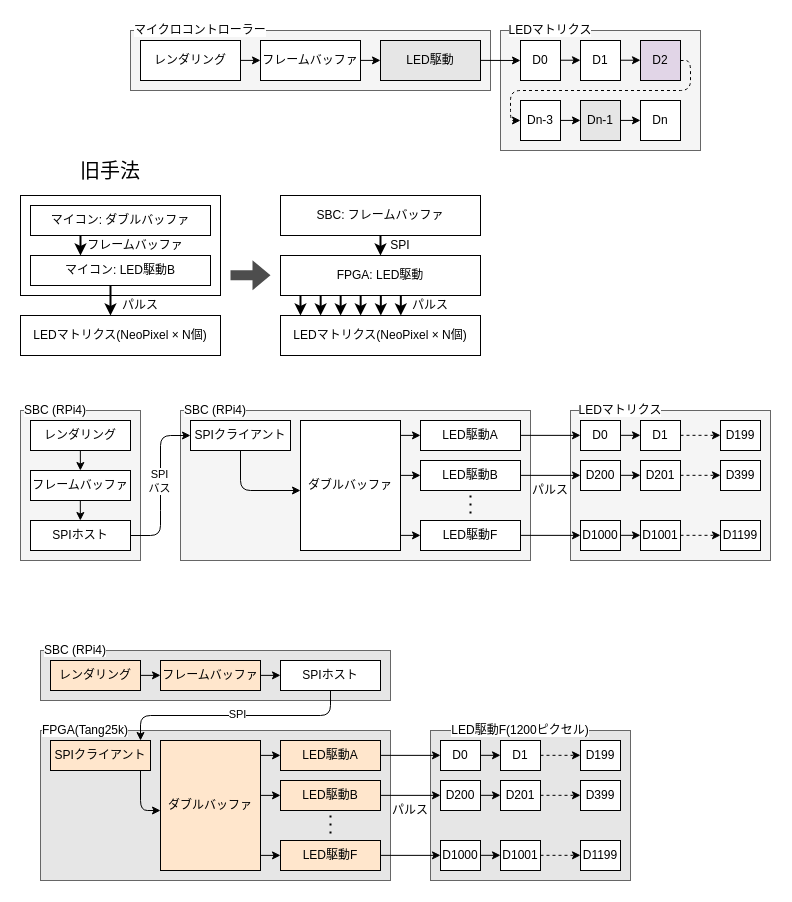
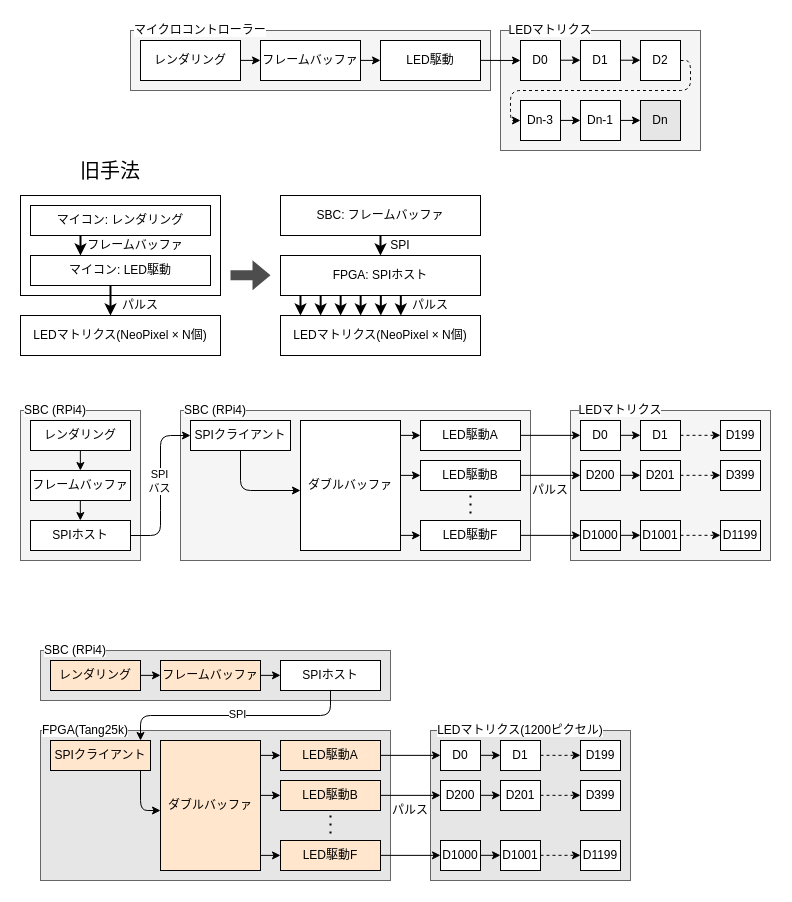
- <mxCell id="6" value="LED駆動" style="rounded=0;whiteSpace=wrap;html=1;fillColor=#e6e6e6;" parent="1" vertex="1"><mxGeometry x="380" y="40" width="100" height="40" as="geometry" /></mxCell>
+ <mxCell id="6" value="LED駆動" style="rounded=0;whiteSpace=wrap;html=1;" parent="1" vertex="1"><mxGeometry x="380" y="40" width="100" height="40" as="geometry" /></mxCell>
- <mxCell id="10" value="D2" style="rounded=0;whiteSpace=wrap;html=1;fillColor=#e1d5e7;" parent="1" vertex="1"><mxGeometry x="640" y="40" width="40" height="40" as="geometry" /></mxCell>
+ <mxCell id="10" value="D2" style="rounded=0;whiteSpace=wrap;html=1;" parent="1" vertex="1"><mxGeometry x="640" y="40" width="40" height="40" as="geometry" /></mxCell>
- <mxCell id="14" value="Dn-1" style="rounded=0;whiteSpace=wrap;html=1;fillColor=#e6e6e6;" parent="1" vertex="1"><mxGeometry x="580" y="100" width="40" height="40" as="geometry" /></mxCell>
+ <mxCell id="14" value="Dn-1" style="rounded=0;whiteSpace=wrap;html=1;" parent="1" vertex="1"><mxGeometry x="580" y="100" width="40" height="40" as="geometry" /></mxCell>
- <mxCell id="13" value="Dn" style="rounded=0;whiteSpace=wrap;html=1;" parent="1" vertex="1"><mxGeometry x="640" y="100" width="40" height="40" as="geometry" /></mxCell>
+ <mxCell id="13" value="Dn" style="rounded=0;whiteSpace=wrap;html=1;fillColor=#e6e6e6;" parent="1" vertex="1"><mxGeometry x="640" y="100" width="40" height="40" as="geometry" /></mxCell>
- <mxCell id="36" value="マイコン: ダブルバッファ" style="rounded=0;whiteSpace=wrap;html=1;fillColor=none;" parent="1" vertex="1"><mxGeometry x="30" y="205" width="180" height="30" as="geometry" /></mxCell>
+ <mxCell id="36" value="マイコン: レンダリング" style="rounded=0;whiteSpace=wrap;html=1;fillColor=none;" parent="1" vertex="1"><mxGeometry x="30" y="205" width="180" height="30" as="geometry" /></mxCell>
- <mxCell id="37" value="マイコン: LED駆動B" style="rounded=0;whiteSpace=wrap;html=1;fillColor=none;" parent="1" vertex="1"><mxGeometry x="30" y="255" width="180" height="30" as="geometry" /></mxCell>
+ <mxCell id="37" value="マイコン: LED駆動" style="rounded=0;whiteSpace=wrap;html=1;fillColor=none;" parent="1" vertex="1"><mxGeometry x="30" y="255" width="180" height="30" as="geometry" /></mxCell>
- <mxCell id="25" value="FPGA: LED駆動" style="rounded=0;whiteSpace=wrap;html=1;fillColor=none;" parent="1" vertex="1"><mxGeometry x="280" y="255" width="200" height="40" as="geometry" /></mxCell>
+ <mxCell id="25" value="FPGA: SPIホスト" style="rounded=0;whiteSpace=wrap;html=1;fillColor=none;" parent="1" vertex="1"><mxGeometry x="280" y="255" width="200" height="40" as="geometry" /></mxCell>
- <mxCell id="94" value="&lt;span style=&quot;background-color: rgb(255, 255, 255);&quot;&gt;LED駆動F(1200ピクセル)&lt;/span&gt;" style="rounded=0;whiteSpace=wrap;html=1;fillColor=none;strokeColor=none;" parent="1" vertex="1"><mxGeometry x="430" y="720" width="180" height="20" as="geometry" /></mxCell>
+ <mxCell id="94" value="&lt;span style=&quot;background-color: rgb(255, 255, 255);&quot;&gt;LEDマトリクス(1200ピクセル)&lt;/span&gt;" style="rounded=0;whiteSpace=wrap;html=1;fillColor=none;strokeColor=none;" parent="1" vertex="1"><mxGeometry x="430" y="720" width="180" height="20" as="geometry" /></mxCell>
